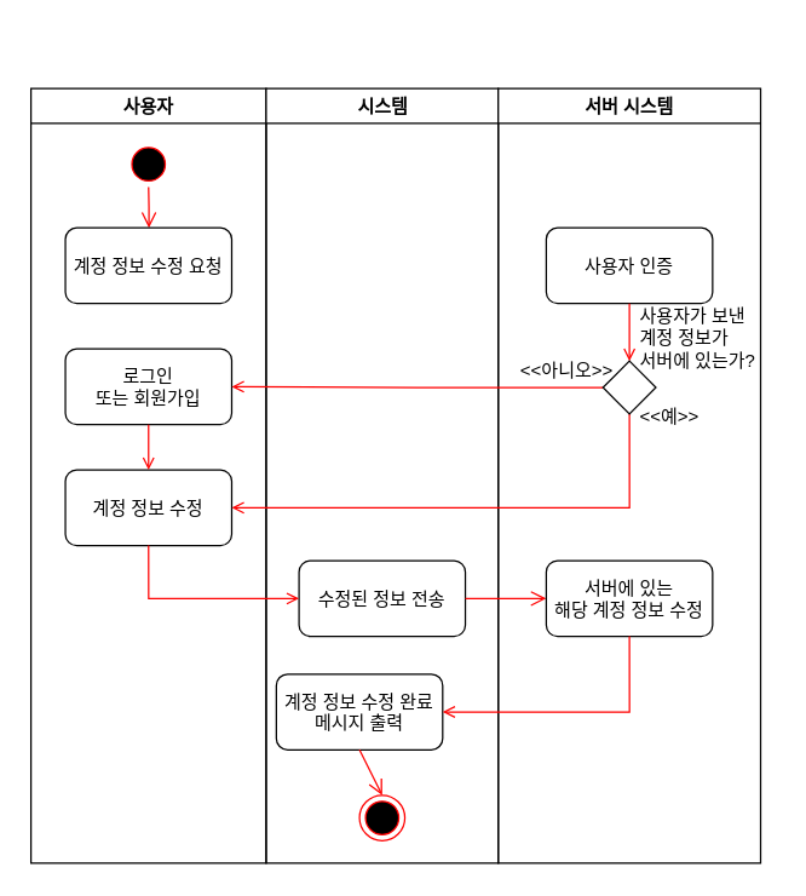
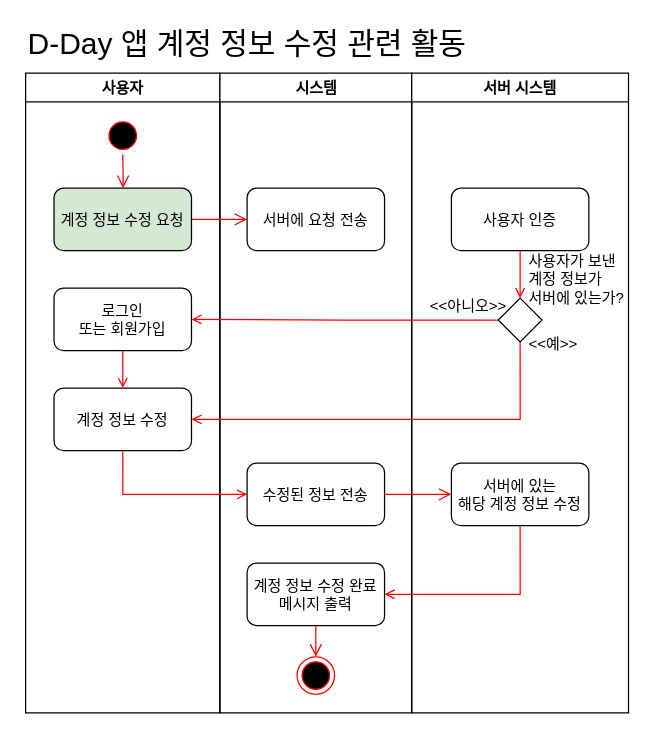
+ <mxCell id="12" value="D-Day 앱 계정 정보 수정 관련 활동" style="text;html=1;align=left;verticalAlign=middle;whiteSpace=wrap;rounded=0;fontSize=24;" vertex="1" parent="1"><mxGeometry x="20" y="20" width="385.5" height="30" as="geometry" /></mxCell>
- <mxCell id="19" value="계정 정보 수정 요청" style="rounded=1;" vertex="1" parent="1"><mxGeometry x="42.75" y="150" width="110" height="50" as="geometry" /></mxCell>
+ <mxCell id="19" value="계정 정보 수정 요청" style="rounded=1;fillColor=#d5e8d4;" vertex="1" parent="1"><mxGeometry x="42.75" y="150" width="110" height="50" as="geometry" /></mxCell>
+ <mxCell id="14" value="" style="edgeStyle=none;curved=1;rounded=0;orthogonalLoop=1;jettySize=auto;html=1;fontSize=12;startSize=8;endSize=8;strokeColor=#FF0000;endArrow=open;endFill=0;entryX=0;entryY=0.5;entryDx=0;entryDy=0;" edge="1" parent="1" source="19" target="7"><mxGeometry relative="1" as="geometry" /></mxCell>
+ <mxCell id="7" value="서버에 요청 전송" style="rounded=1;" vertex="1" parent="6"><mxGeometry x="21.75" y="92" width="110" height="50" as="geometry" /></mxCell>
- <mxCell id="10" value="계정 정보 수정 완료&#10;메시지 출력" style="rounded=1;" vertex="1" parent="6"><mxGeometry x="6.75" y="387" width="110" height="50" as="geometry" /></mxCell>
+ <mxCell id="10" value="계정 정보 수정 완료&#10;메시지 출력" style="rounded=1;" vertex="1" parent="6"><mxGeometry x="21.75" y="392" width="110" height="50" as="geometry" /></mxCell>
